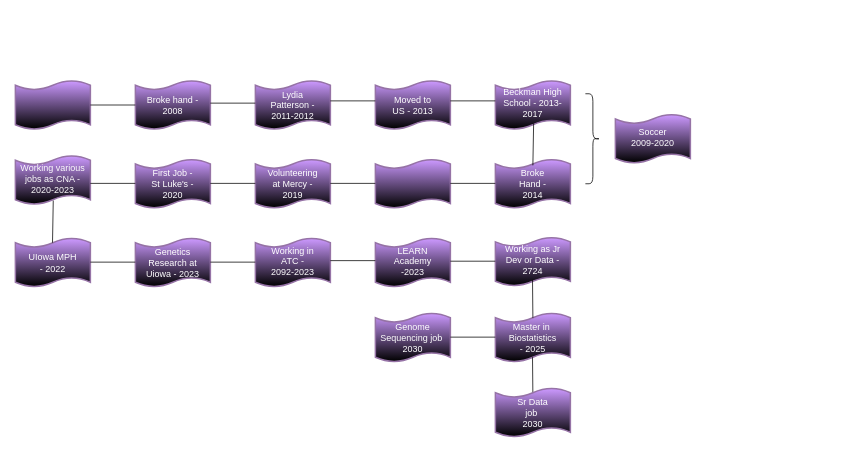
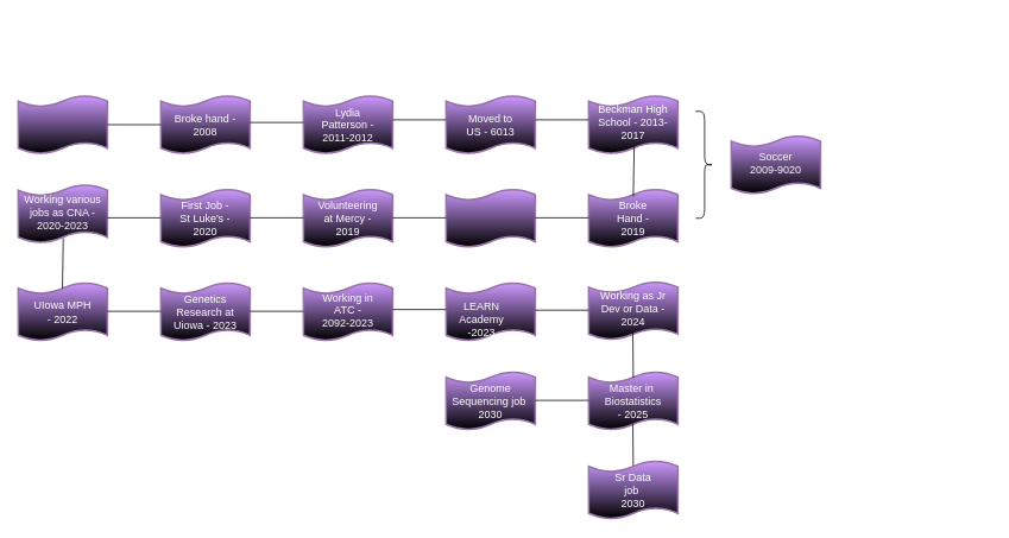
- <mxCell id="31" value="Moved to US - 2013" style="text;strokeColor=none;align=center;fillColor=none;html=1;verticalAlign=middle;whiteSpace=wrap;rounded=0;fontColor=#FFFFFF;" parent="1" vertex="1"><mxGeometry x="520" y="124.5" width="60" height="30" as="geometry" /></mxCell>
+ <mxCell id="31" value="Moved to US - 6013" style="text;strokeColor=none;align=center;fillColor=none;html=1;verticalAlign=middle;whiteSpace=wrap;rounded=0;fontColor=#FFFFFF;" parent="1" vertex="1"><mxGeometry x="520" y="124.5" width="60" height="30" as="geometry" /></mxCell>
- <mxCell id="55" value="Soccer 2009-2020" style="text;strokeColor=none;align=center;fillColor=none;html=1;verticalAlign=middle;whiteSpace=wrap;rounded=0;fontColor=#FFFFFF;" parent="1" vertex="1"><mxGeometry x="840" y="168.25" width="60" height="30" as="geometry" /></mxCell>
+ <mxCell id="55" value="Soccer 2009-9020" style="text;strokeColor=none;align=center;fillColor=none;html=1;verticalAlign=middle;whiteSpace=wrap;rounded=0;fontColor=#FFFFFF;" parent="1" vertex="1"><mxGeometry x="840" y="168.25" width="60" height="30" as="geometry" /></mxCell>
- <mxCell id="33" value="Broke Hand - 2014" style="text;strokeColor=none;align=center;fillColor=none;html=1;verticalAlign=middle;whiteSpace=wrap;rounded=0;fontColor=#FFFFFF;" parent="1" vertex="1"><mxGeometry x="680" y="229.5" width="60" height="30" as="geometry" /></mxCell>
+ <mxCell id="33" value="Broke Hand - 2019" style="text;strokeColor=none;align=center;fillColor=none;html=1;verticalAlign=middle;whiteSpace=wrap;rounded=0;fontColor=#FFFFFF;" parent="1" vertex="1"><mxGeometry x="680" y="229.5" width="60" height="30" as="geometry" /></mxCell>
- <mxCell id="45" value="Working as Jr Dev or Data - 2724" style="text;strokeColor=none;align=center;fillColor=none;html=1;verticalAlign=middle;whiteSpace=wrap;rounded=0;fontColor=#FFFFFF;" parent="1" vertex="1"><mxGeometry x="670" y="329.5" width="80" height="33.75" as="geometry" /></mxCell>
+ <mxCell id="45" value="Working as Jr Dev or Data - 2024" style="text;strokeColor=none;align=center;fillColor=none;html=1;verticalAlign=middle;whiteSpace=wrap;rounded=0;fontColor=#FFFFFF;" parent="1" vertex="1"><mxGeometry x="670" y="329.5" width="80" height="33.75" as="geometry" /></mxCell>
- <mxCell id="42" value="LEARN Academy -2023" style="text;strokeColor=none;align=center;fillColor=none;html=1;verticalAlign=middle;whiteSpace=wrap;rounded=0;fontColor=#FFFFFF;" parent="1" vertex="1"><mxGeometry x="520" y="333.25" width="60" height="30" as="geometry" /></mxCell>
+ <mxCell id="42" value="LEARN Academy -2023" style="text;strokeColor=none;align=center;fillColor=none;html=1;verticalAlign=middle;whiteSpace=wrap;rounded=0;fontColor=#FFFFFF;" parent="1" vertex="1"><mxGeometry x="510" y="343.25" width="60" height="30" as="geometry" /></mxCell>
